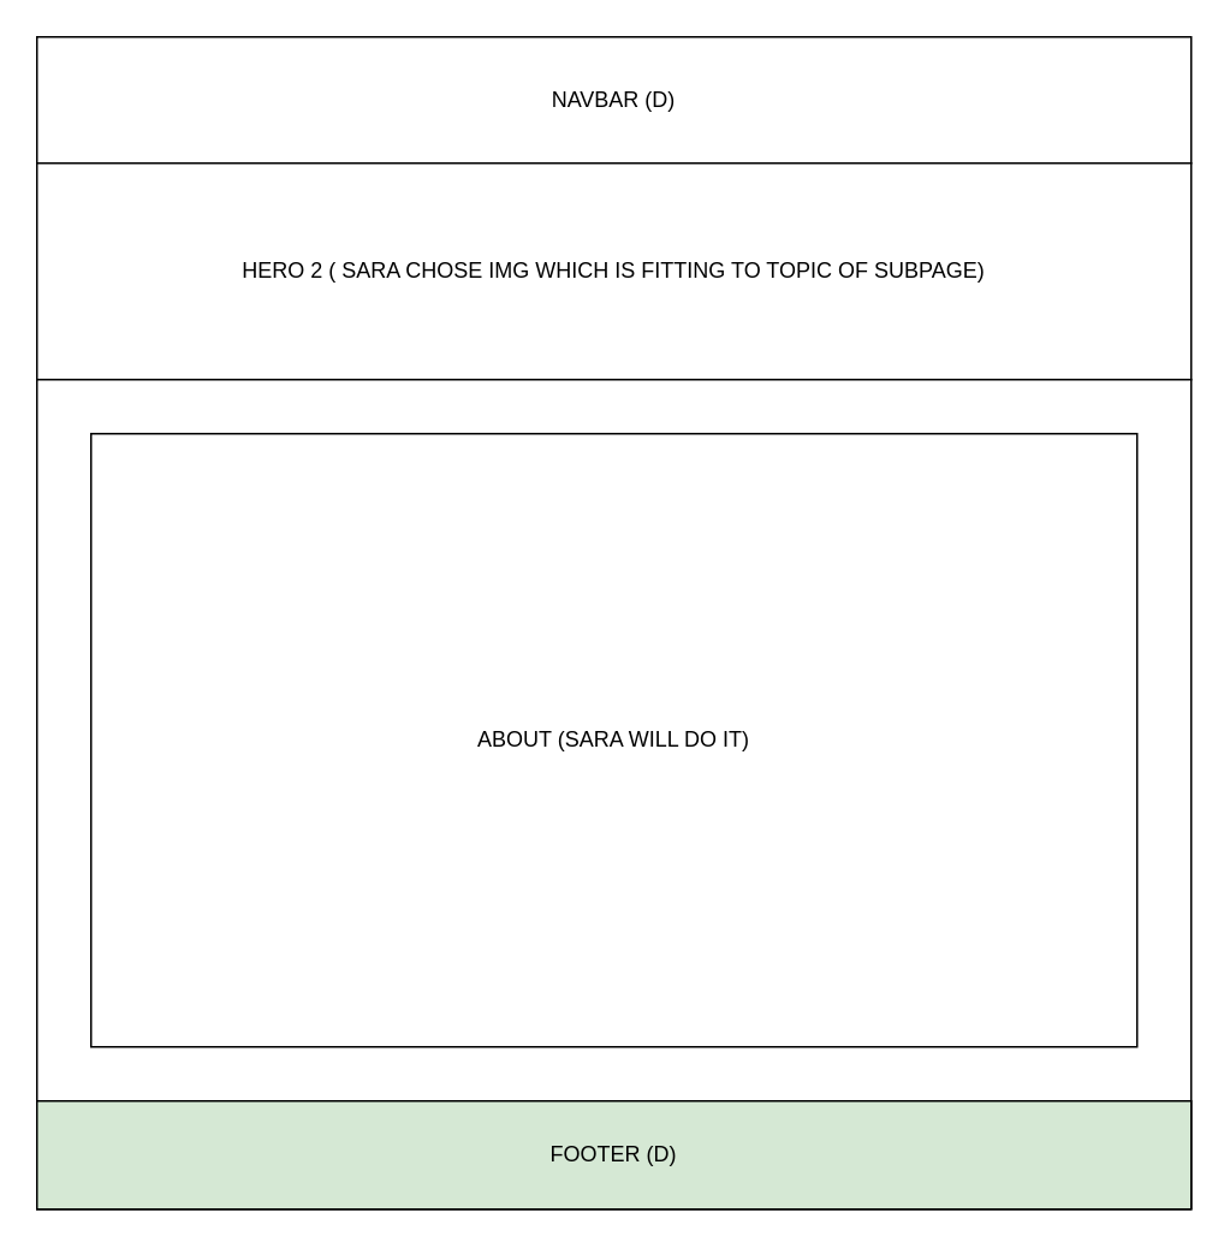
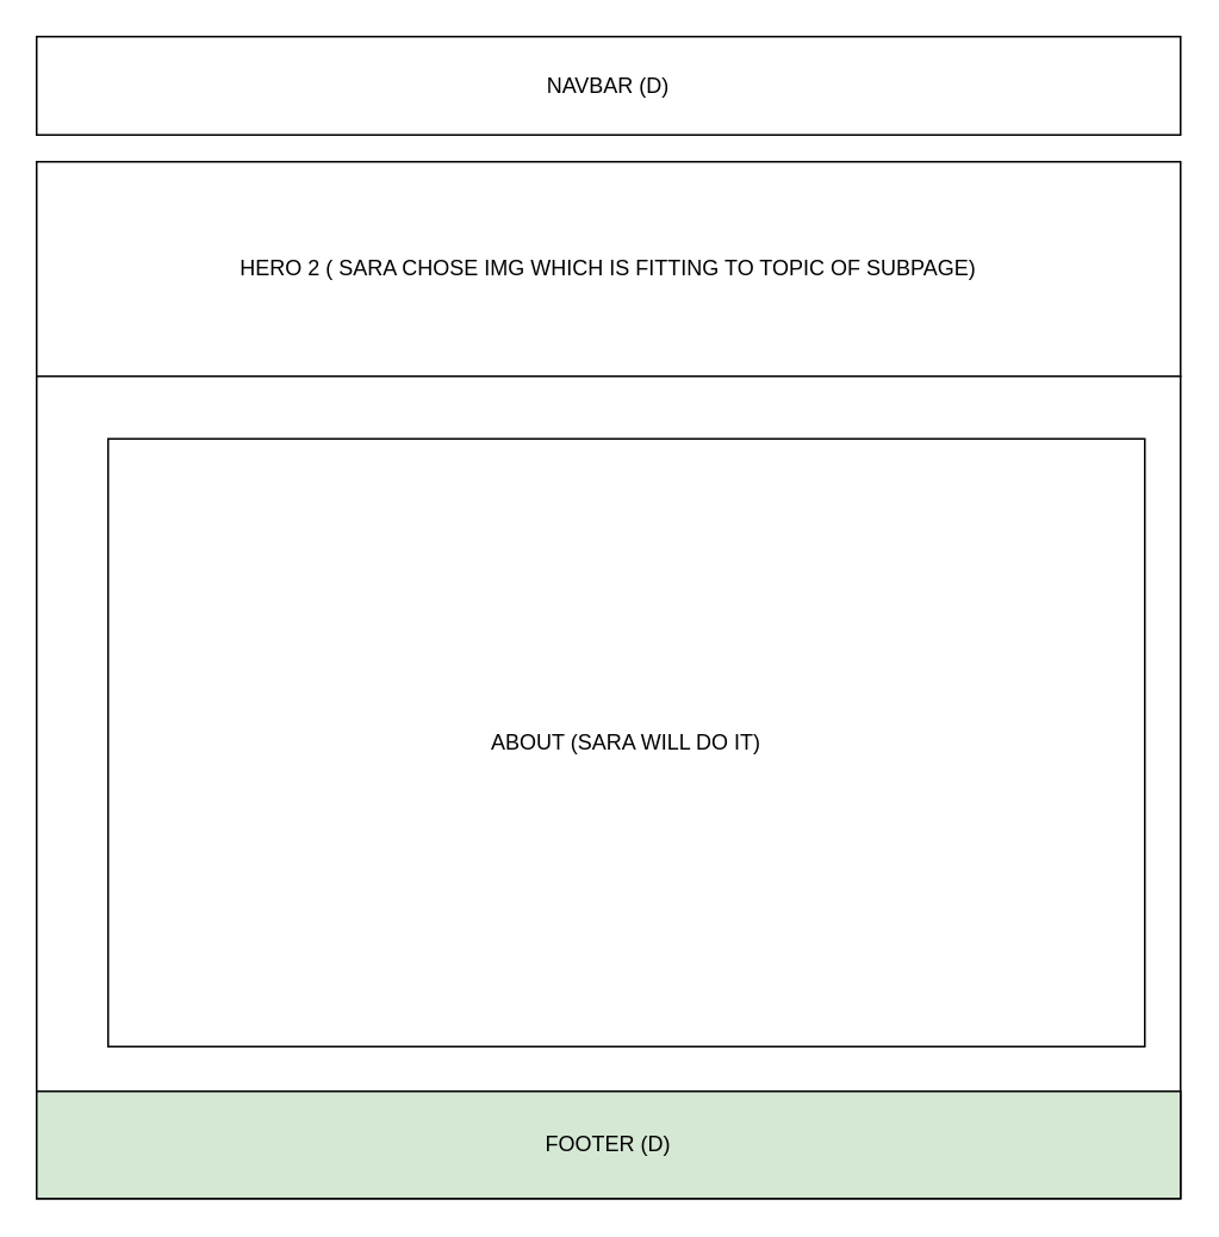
- <mxCell id="2" value="NAVBAR (D)" style="rounded=0;whiteSpace=wrap;html=1;" parent="1" vertex="1"><mxGeometry x="20" width="640" height="70" as="geometry" y="20" /></mxCell>
+ <mxCell id="2" value="NAVBAR (D)" style="rounded=0;whiteSpace=wrap;html=1;" parent="1" vertex="1"><mxGeometry x="20" y="20" width="640" height="55" as="geometry" /></mxCell>
- <mxCell id="5" value="ABOUT (SARA WILL DO IT)" style="rounded=0;whiteSpace=wrap;html=1;" parent="1" vertex="1"><mxGeometry x="50" y="240" width="580" height="340" as="geometry" /></mxCell>
+ <mxCell id="5" value="ABOUT (SARA WILL DO IT)" style="rounded=0;whiteSpace=wrap;html=1;" parent="1" vertex="1"><mxGeometry x="60" y="245" width="580" height="340" as="geometry" /></mxCell>
